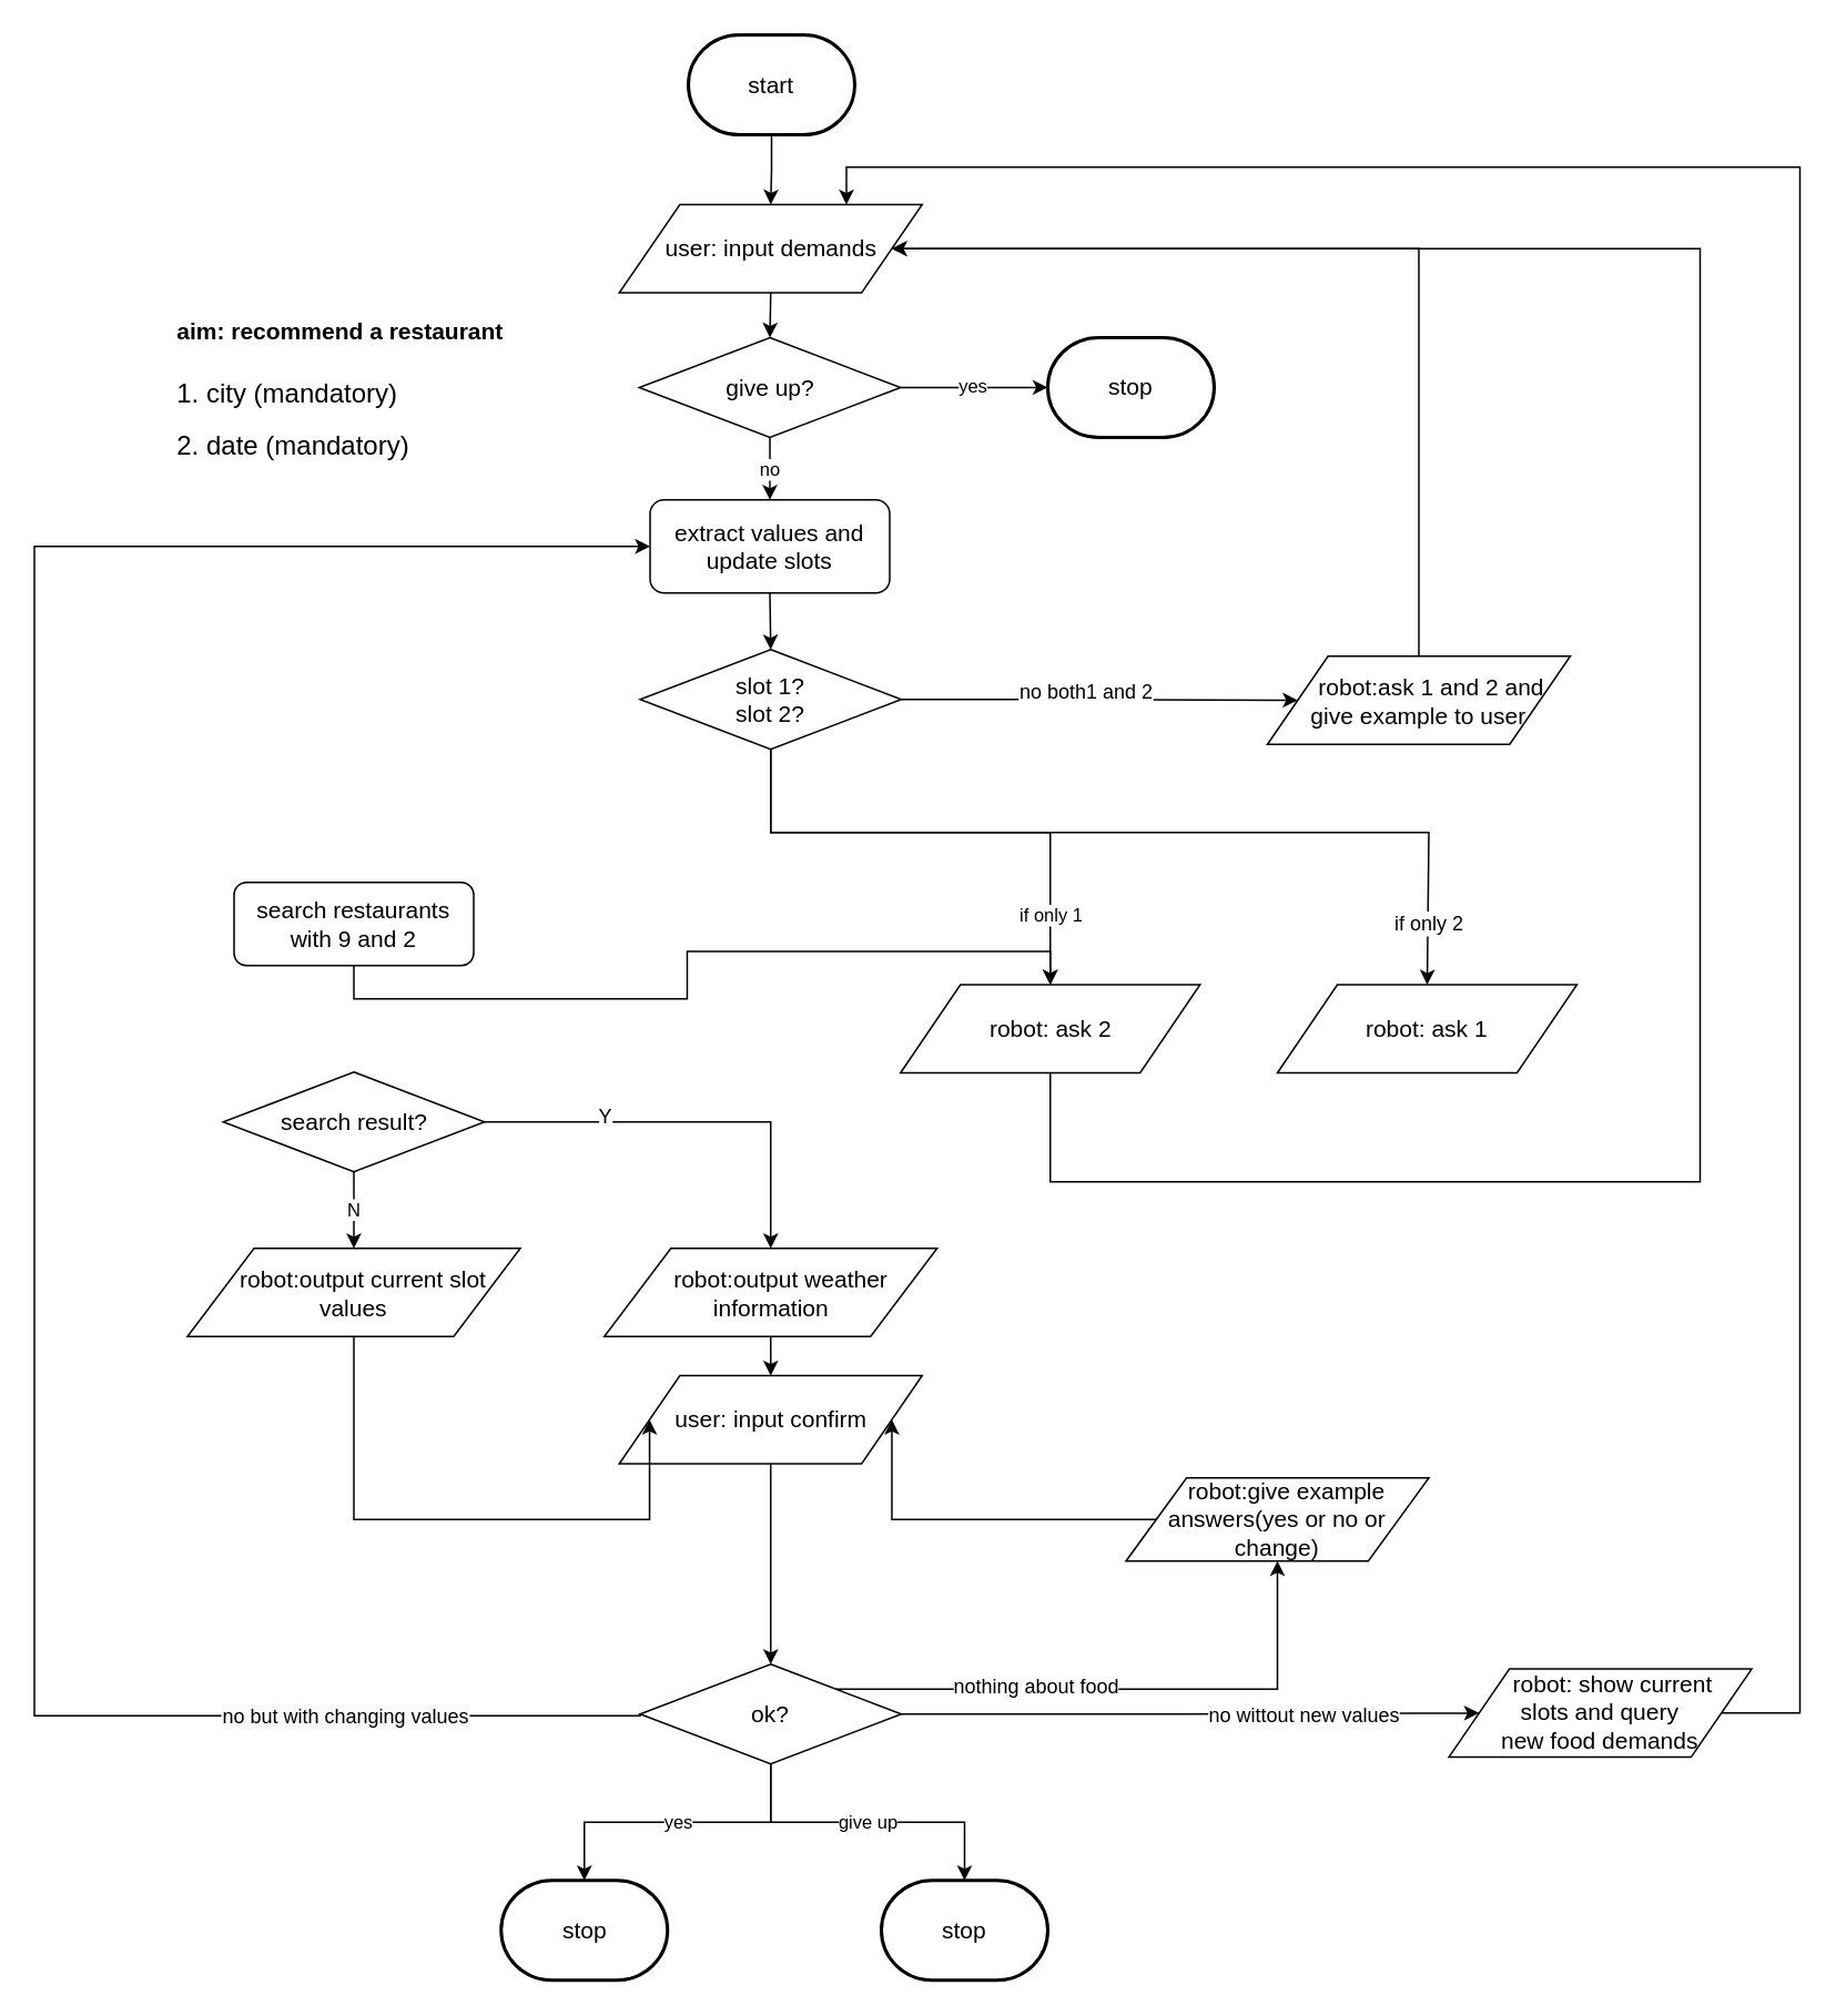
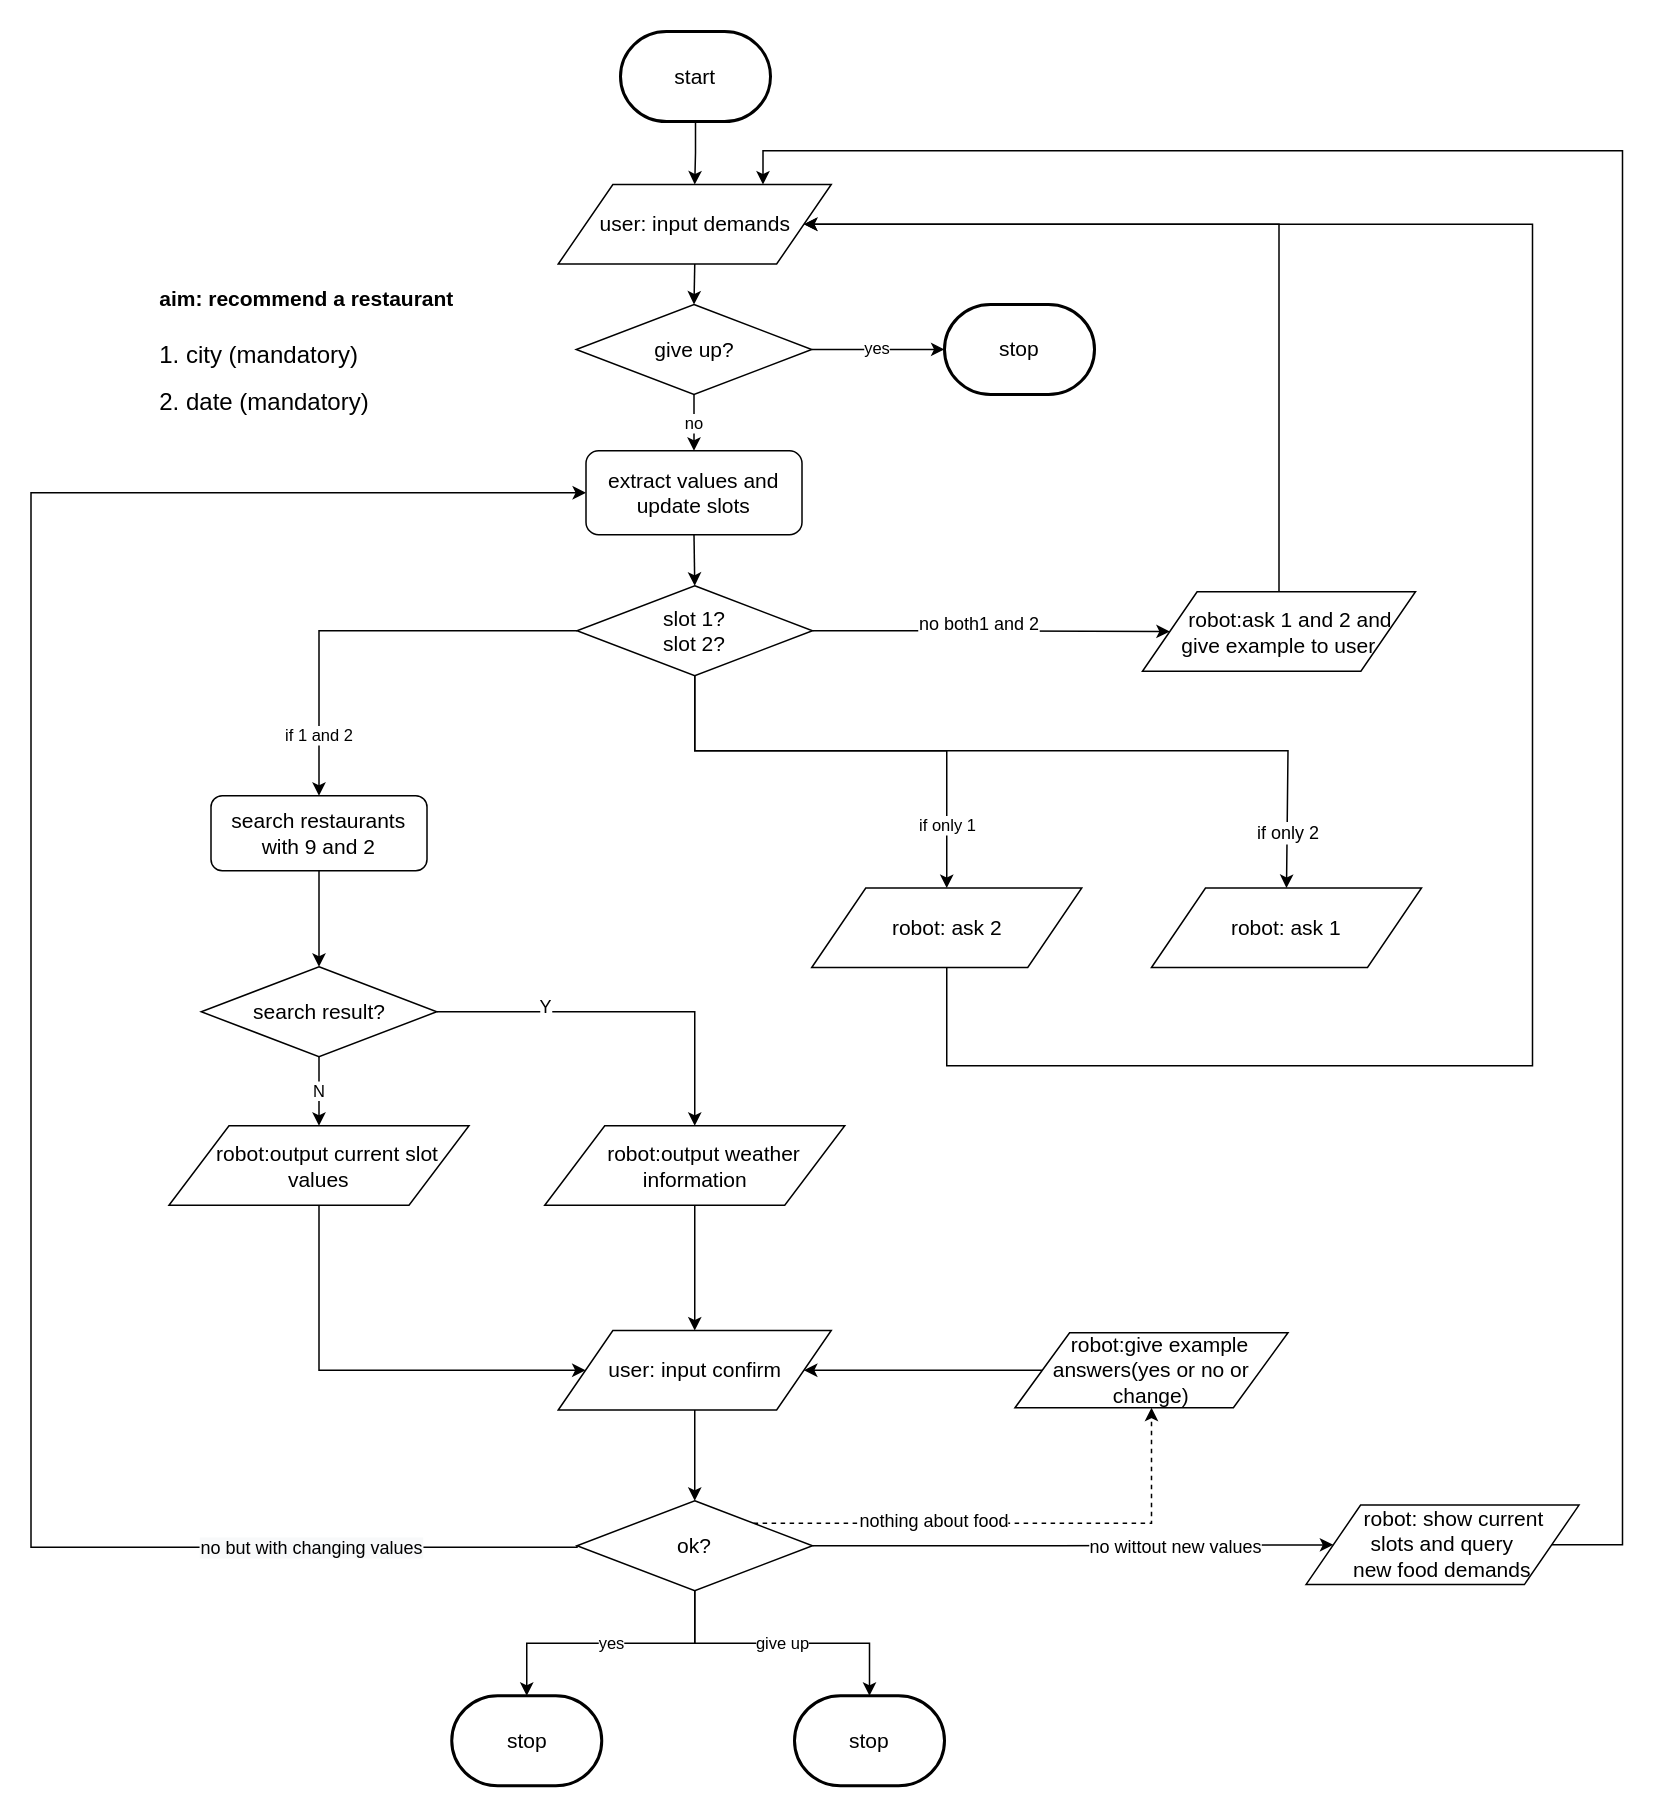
+ <mxCell id="30" value="if 1 and 2" style="edgeStyle=orthogonalEdgeStyle;rounded=0;orthogonalLoop=1;jettySize=auto;html=1;exitX=0;exitY=0.5;exitDx=0;exitDy=0;entryX=0.5;entryY=0;entryDx=0;entryDy=0;" edge="1" parent="1" source="7" target="32"><mxGeometry x="0.718" relative="1" as="geometry"><mxPoint as="offset" /><mxPoint x="541.143" y="739.571" as="sourcePoint" /><Array as="points"><mxPoint x="212" y="420" /></Array></mxGeometry></mxCell>
- <mxCell id="31" style="edgeStyle=orthogonalEdgeStyle;rounded=0;orthogonalLoop=1;jettySize=auto;html=1;exitX=0.5;exitY=1;exitDx=0;exitDy=0;" edge="1" parent="1" source="32" target="44"><mxGeometry relative="1" as="geometry" /></mxCell>
+ <mxCell id="31" style="edgeStyle=orthogonalEdgeStyle;rounded=0;orthogonalLoop=1;jettySize=auto;html=1;exitX=0.5;exitY=1;exitDx=0;exitDy=0;entryX=0.5;entryY=0;entryDx=0;entryDy=0;" edge="1" parent="1" source="32" target="49"><mxGeometry relative="1" as="geometry" /></mxCell>
- <mxCell id="19" value="&lt;span style=&quot;font-size: 14px&quot;&gt;user: input confirm&lt;/span&gt;" style="shape=parallelogram;perimeter=parallelogramPerimeter;whiteSpace=wrap;html=1;" vertex="1" parent="1"><mxGeometry x="371.5" y="826.5" width="182" height="53" as="geometry" /></mxCell>
+ <mxCell id="19" value="&lt;span style=&quot;font-size: 14px&quot;&gt;user: input confirm&lt;/span&gt;" style="shape=parallelogram;perimeter=parallelogramPerimeter;whiteSpace=wrap;html=1;" vertex="1" parent="1"><mxGeometry x="371.5" y="886.5" width="182" height="53" as="geometry" /></mxCell>
- <mxCell id="20" style="edgeStyle=orthogonalEdgeStyle;rounded=0;orthogonalLoop=1;jettySize=auto;html=1;exitX=1;exitY=0;exitDx=0;exitDy=0;" edge="1" parent="1" source="28" target="36"><mxGeometry relative="1" as="geometry"><mxPoint x="521" y="1000" as="sourcePoint" /></mxGeometry></mxCell>
+ <mxCell id="20" style="edgeStyle=orthogonalEdgeStyle;rounded=0;orthogonalLoop=1;jettySize=auto;html=1;exitX=1;exitY=0;exitDx=0;exitDy=0;dashed=1;" edge="1" parent="1" source="28" target="36"><mxGeometry relative="1" as="geometry"><mxPoint x="521" y="1000" as="sourcePoint" /></mxGeometry></mxCell>
